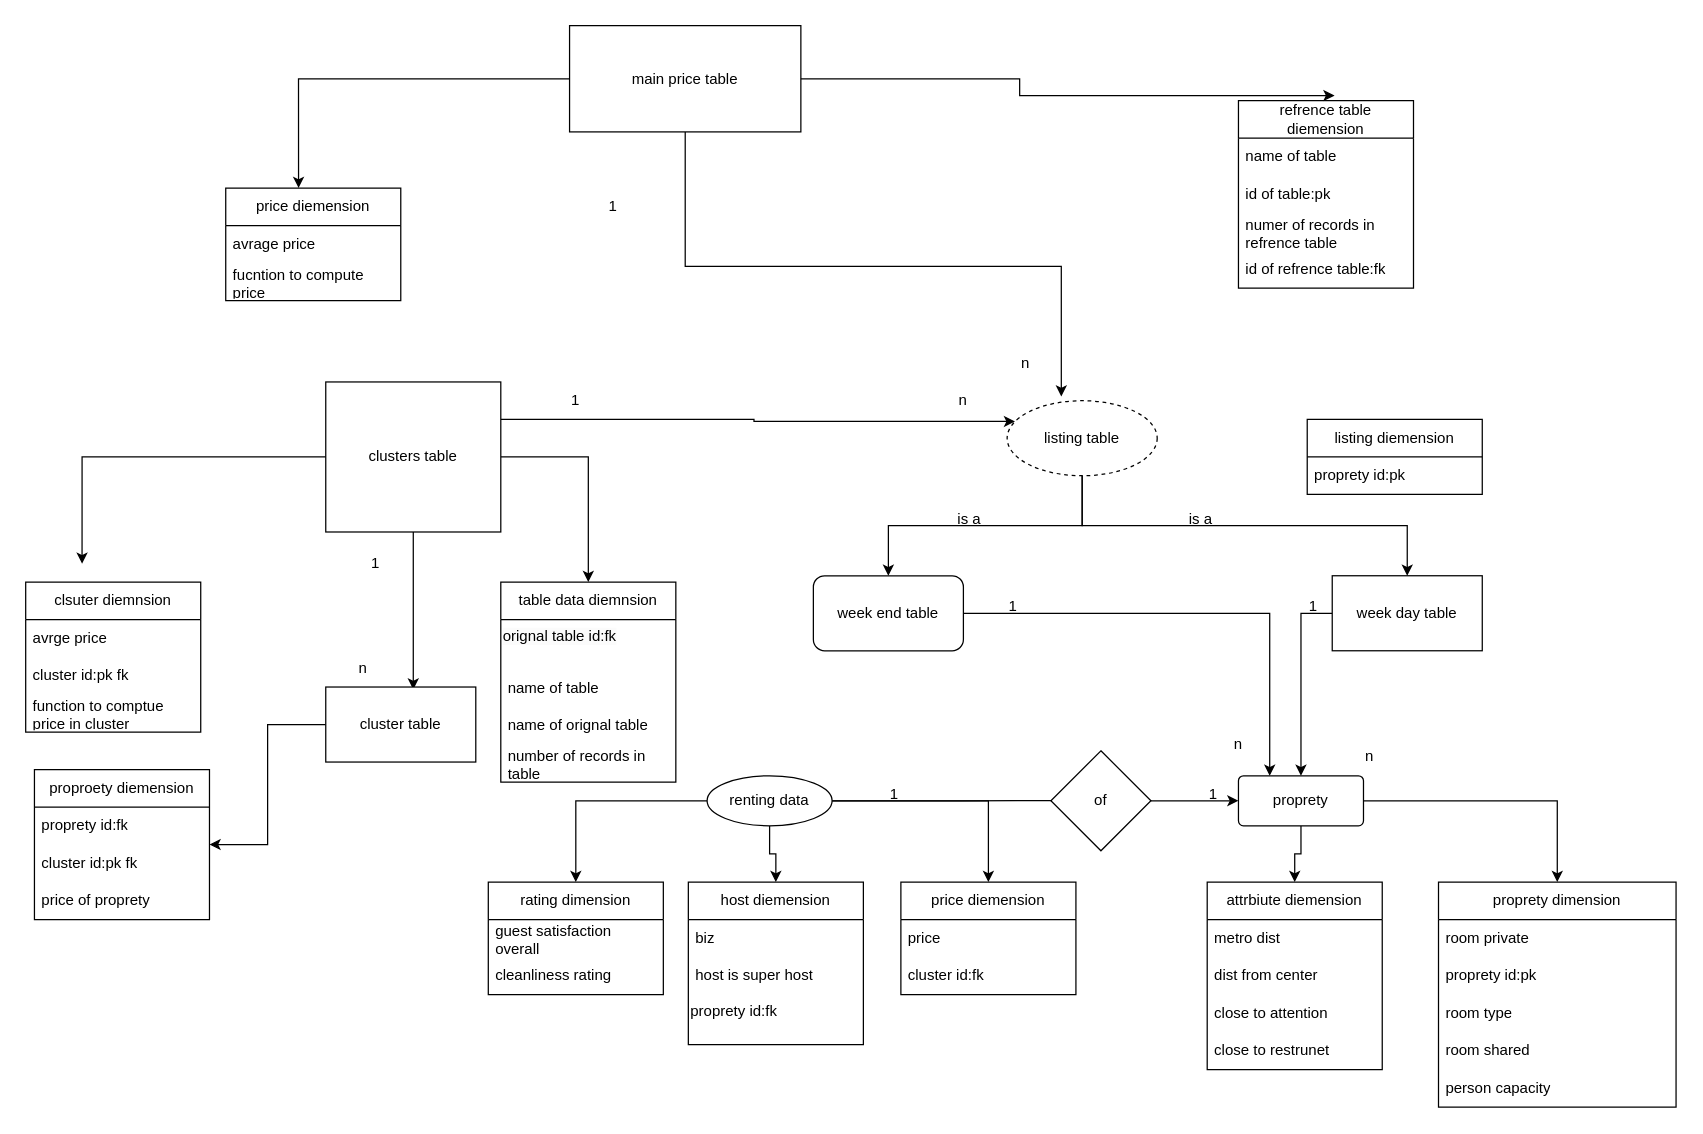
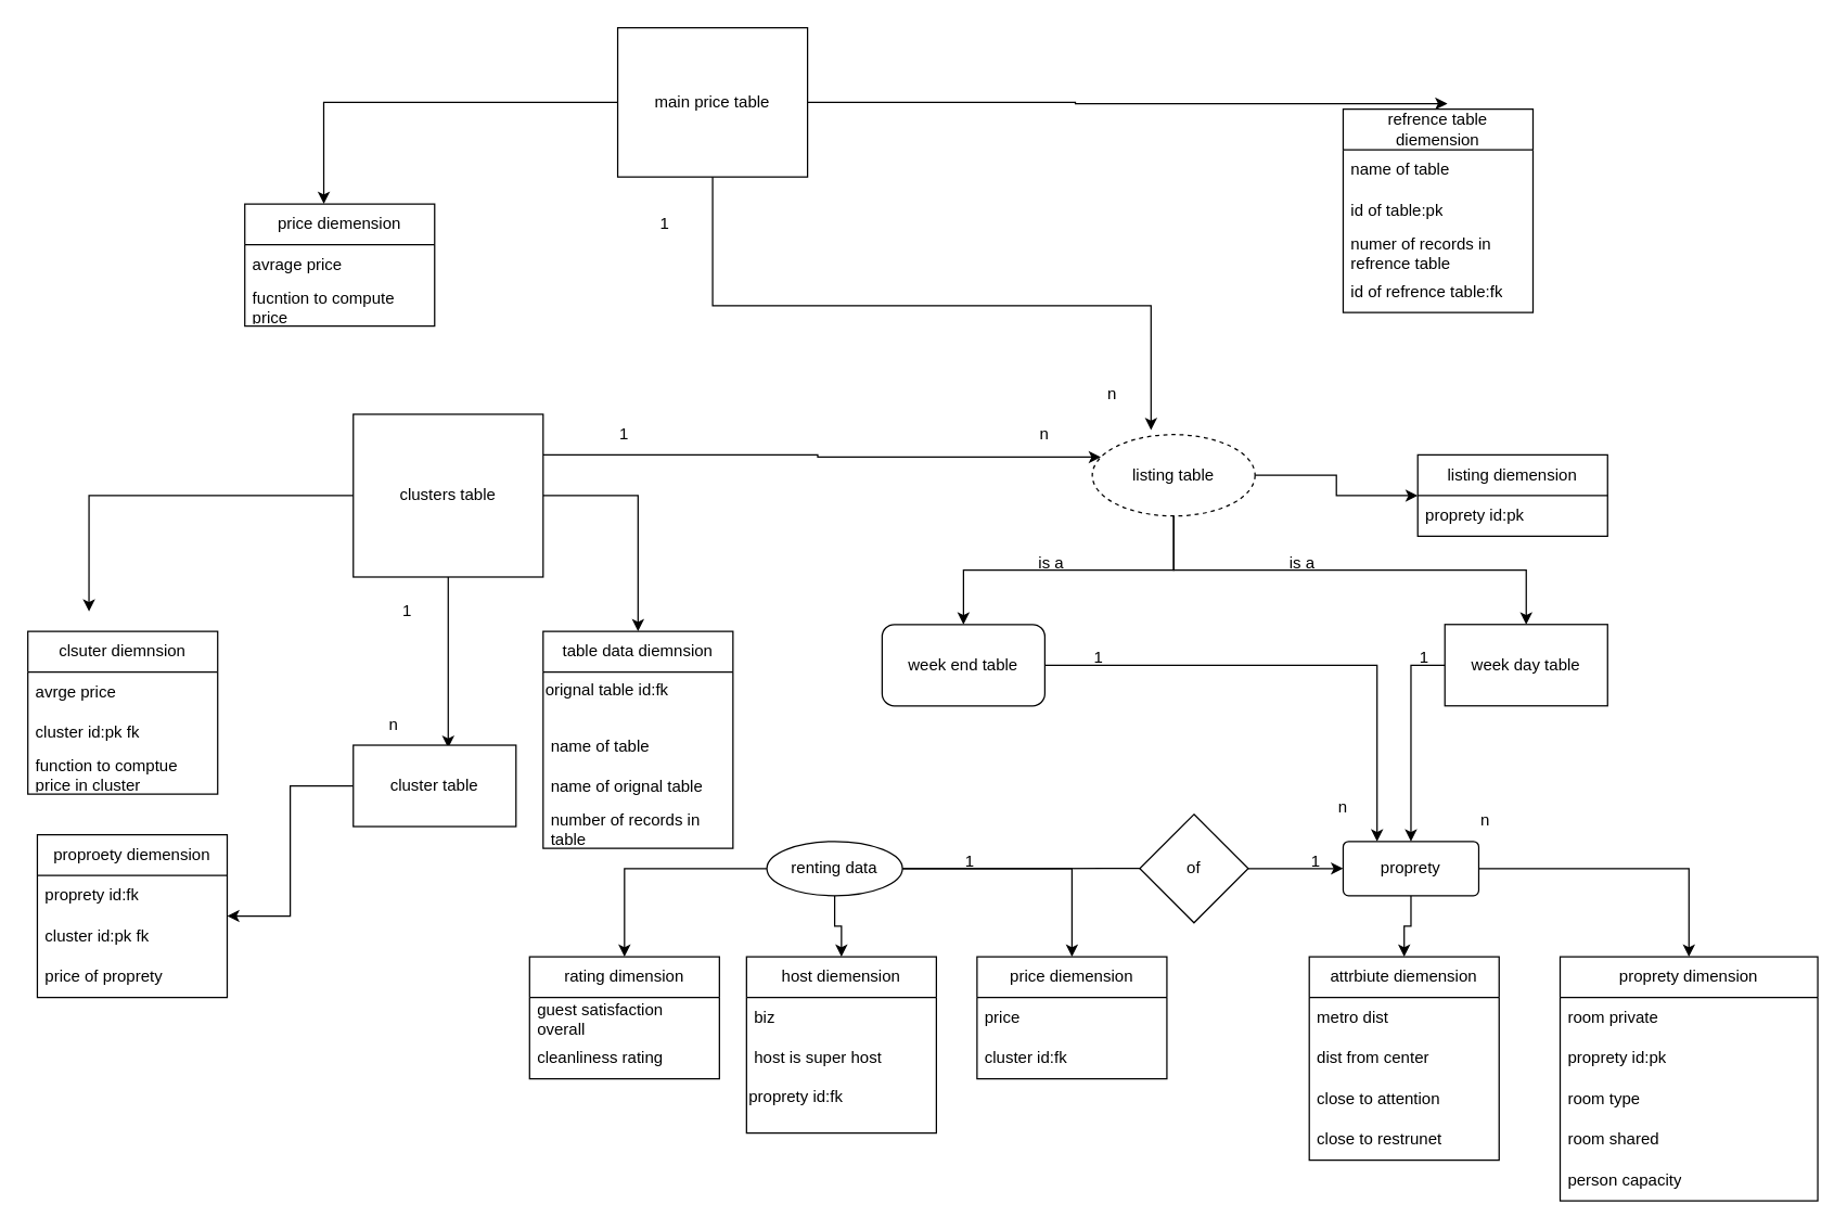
- <mxCell id="10" value="main price table" style="rounded=0;whiteSpace=wrap;html=1;" parent="1" vertex="1"><mxGeometry x="455" y="20" width="185" height="85" as="geometry" /></mxCell>
+ <mxCell id="10" value="main price table" style="rounded=0;whiteSpace=wrap;html=1;" parent="1" vertex="1"><mxGeometry x="455" y="20" width="140" height="110" as="geometry" /></mxCell>
+ <mxCell id="44" style="edgeStyle=orthogonalEdgeStyle;rounded=0;orthogonalLoop=1;jettySize=auto;html=1;exitX=1;exitY=0.5;exitDx=0;exitDy=0;entryX=0;entryY=0.5;entryDx=0;entryDy=0;" parent="1" source="45" target="46" edge="1"><mxGeometry relative="1" as="geometry" /></mxCell>
